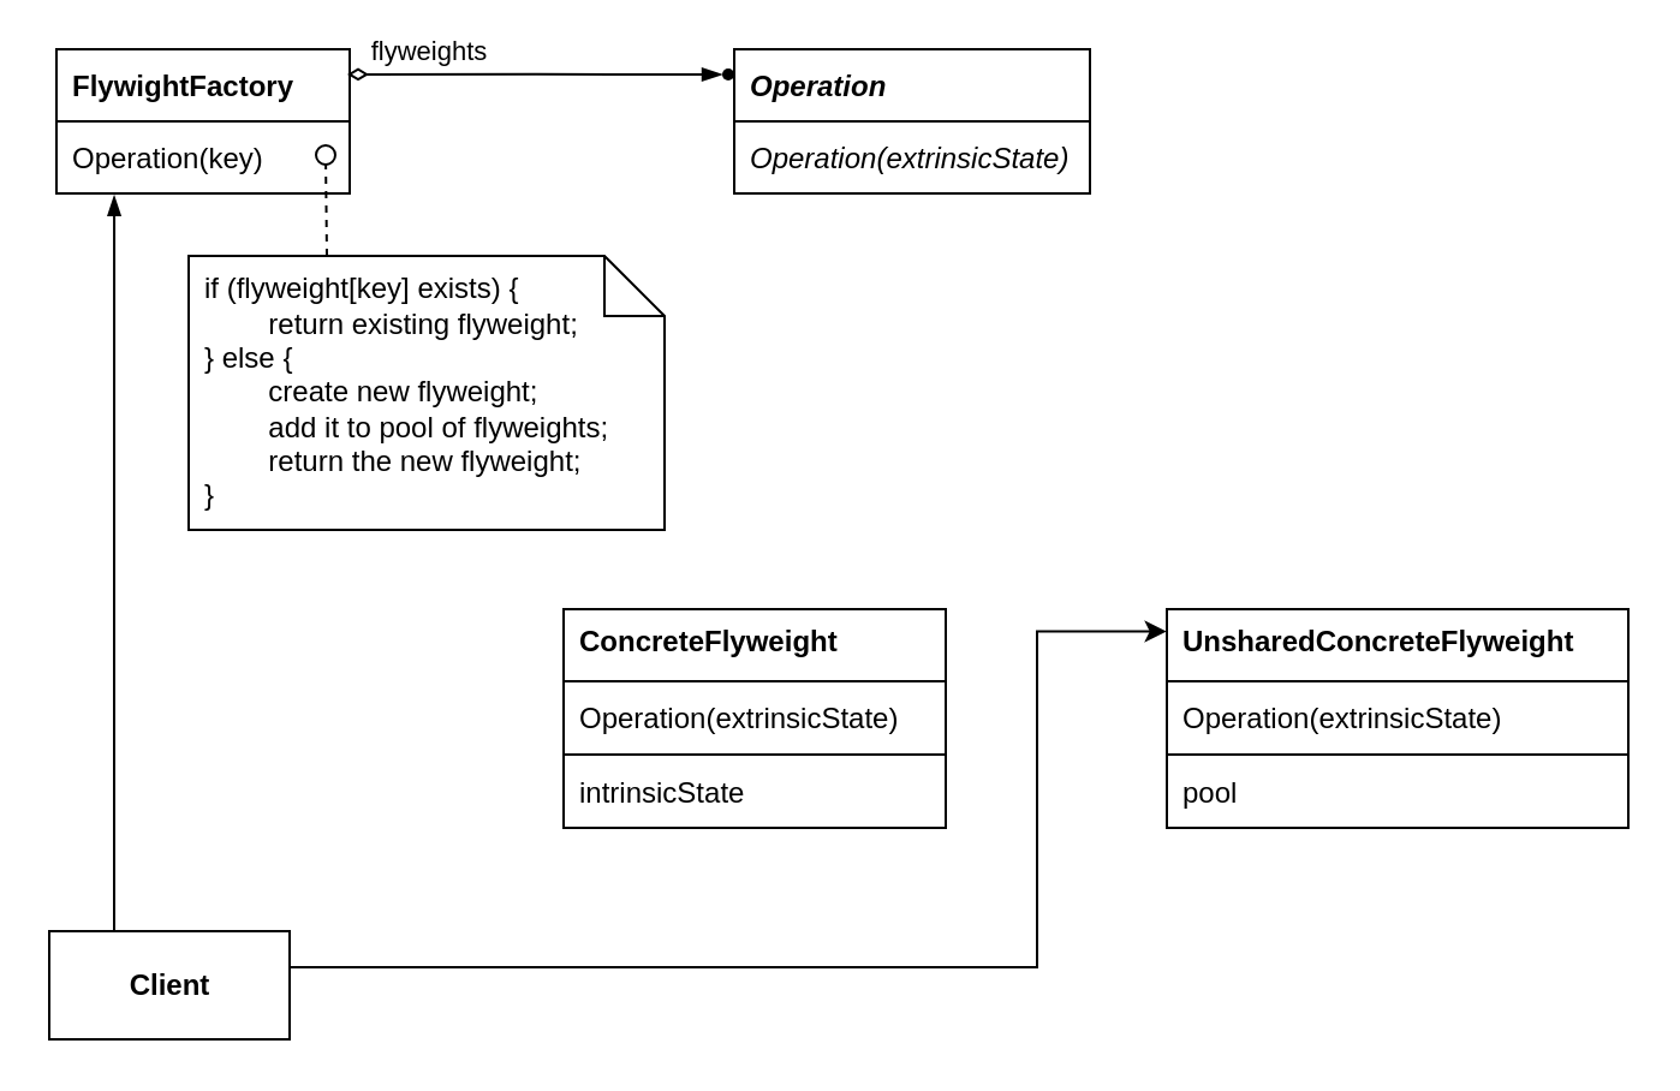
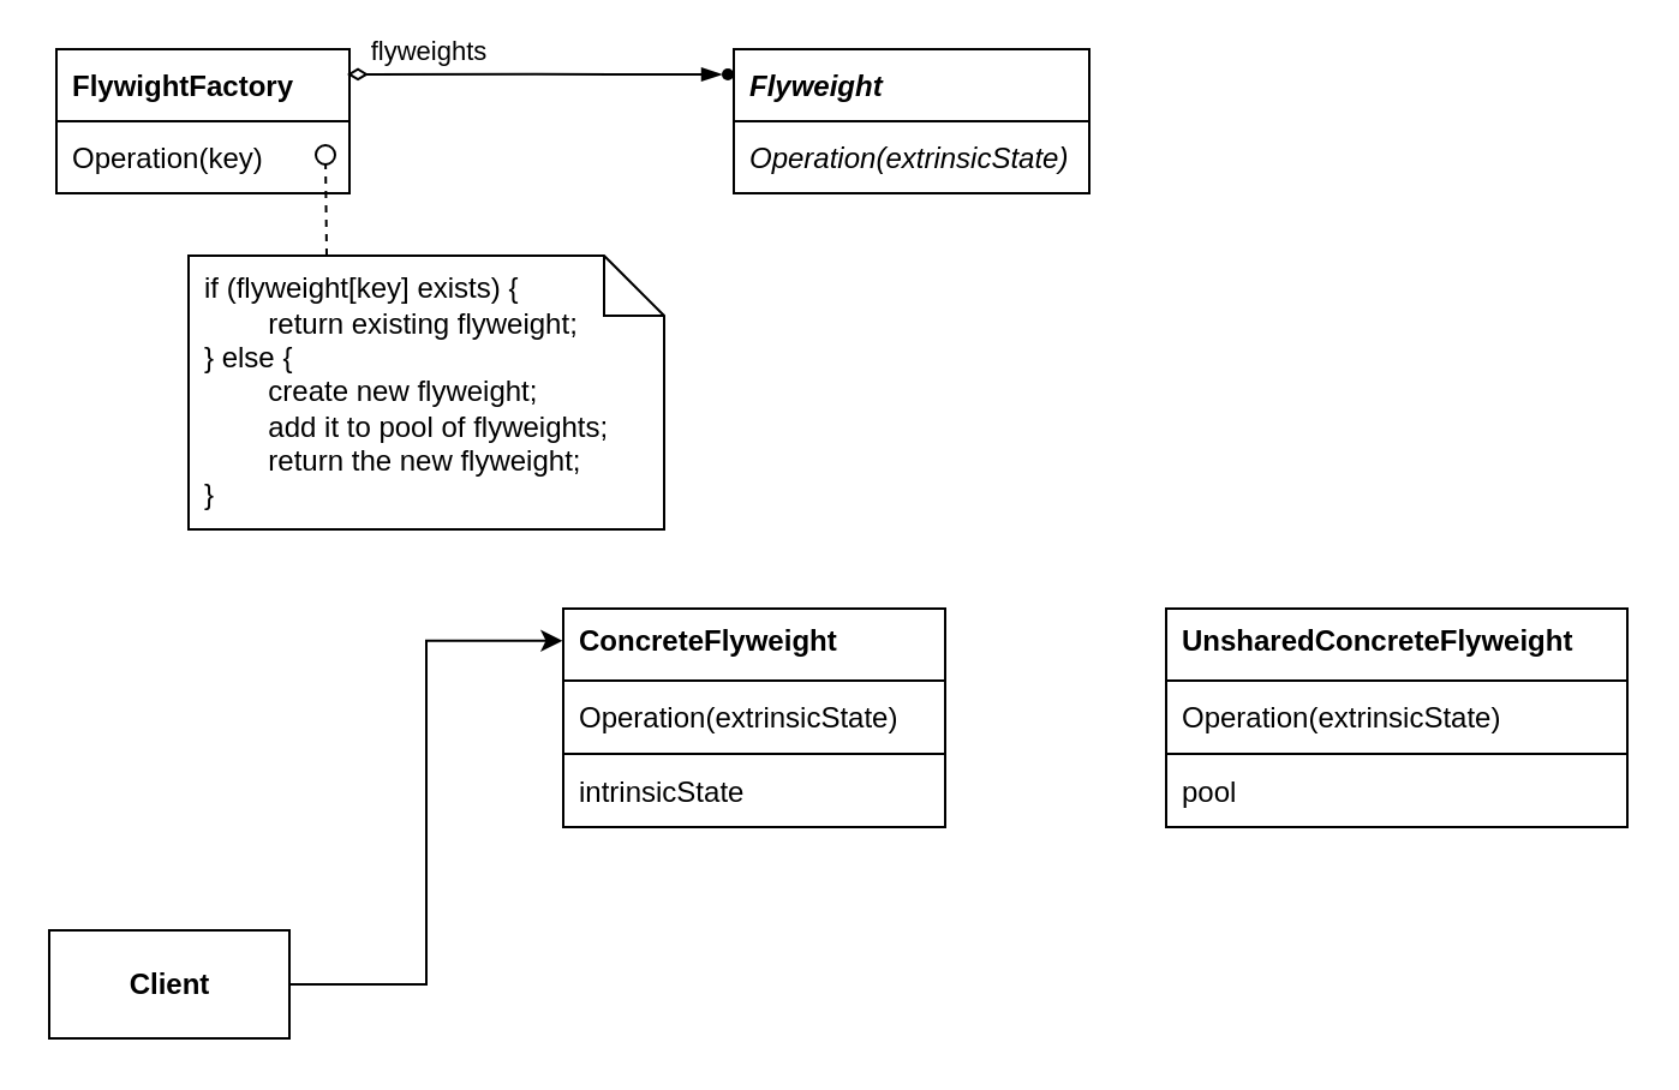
- <mxCell id="7" value="Operation" style="swimlane;fontStyle=3;childLayout=stackLayout;horizontal=1;startSize=30;fillColor=none;horizontalStack=0;resizeParent=1;resizeParentMax=0;resizeLast=0;collapsible=0;marginBottom=0;fontSize=12;swimlaneHead=1;swimlaneBody=1;connectable=1;allowArrows=1;dropTarget=1;align=left;spacingLeft=5;" parent="1" vertex="1"><mxGeometry x="305" y="20" width="148" height="60" as="geometry"><mxRectangle x="245" y="370" width="90" height="26" as="alternateBounds" /></mxGeometry></mxCell>
+ <mxCell id="7" value="Flyweight" style="swimlane;fontStyle=3;childLayout=stackLayout;horizontal=1;startSize=30;fillColor=none;horizontalStack=0;resizeParent=1;resizeParentMax=0;resizeLast=0;collapsible=0;marginBottom=0;fontSize=12;swimlaneHead=1;swimlaneBody=1;connectable=1;allowArrows=1;dropTarget=1;align=left;spacingLeft=5;" parent="1" vertex="1"><mxGeometry x="305" y="20" width="148" height="60" as="geometry"><mxRectangle x="245" y="370" width="90" height="26" as="alternateBounds" /></mxGeometry></mxCell>
- <mxCell id="4" value="" style="edgeStyle=orthogonalEdgeStyle;rounded=0;orthogonalLoop=1;jettySize=auto;html=1;fontSize=12;startSize=25;entryX=0.197;entryY=1.029;entryDx=0;entryDy=0;endArrow=blockThin;endFill=1;entryPerimeter=0;" parent="1" source="6" target="3" edge="1"><mxGeometry relative="1" as="geometry"><Array as="points"><mxPoint x="47" y="276" /><mxPoint x="47" y="276" /></Array></mxGeometry></mxCell>
+ <mxCell id="5" value="" style="edgeStyle=orthogonalEdgeStyle;rounded=0;orthogonalLoop=1;jettySize=auto;html=1;entryX=-0.002;entryY=0.147;entryDx=0;entryDy=0;entryPerimeter=0;" edge="1" parent="1" source="6" target="14"><mxGeometry relative="1" as="geometry"><mxPoint x="190" y="402" as="targetPoint" /></mxGeometry></mxCell>
- <mxCell id="22" value="" style="edgeStyle=orthogonalEdgeStyle;rounded=0;orthogonalLoop=1;jettySize=auto;html=1;entryX=-0.001;entryY=0.102;entryDx=0;entryDy=0;entryPerimeter=0;exitX=1;exitY=0.5;exitDx=0;exitDy=0;" edge="1" parent="1" source="6" target="18"><mxGeometry relative="1" as="geometry"><mxPoint x="130" y="412" as="sourcePoint" /><mxPoint x="243.682" y="276.377" as="targetPoint" /><Array as="points"><mxPoint x="431" y="402" /><mxPoint x="431" y="262" /></Array></mxGeometry></mxCell>
